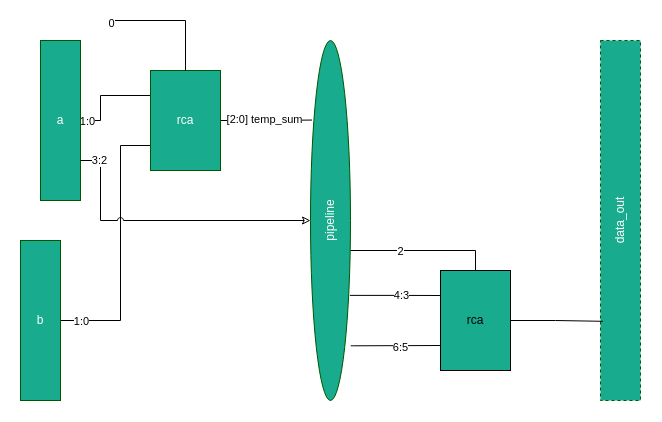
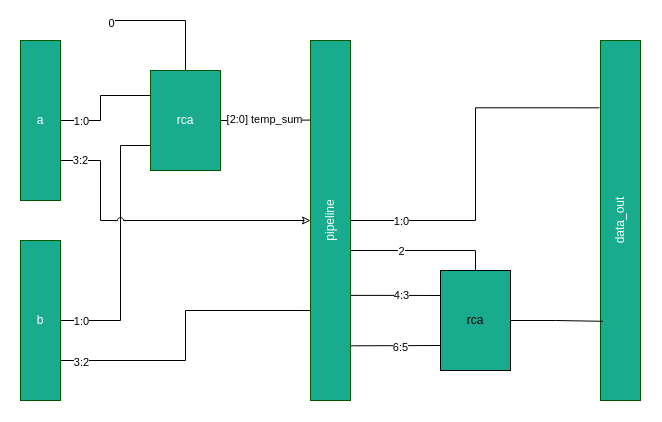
- <mxCell id="4" value="a" style="rounded=0;whiteSpace=wrap;html=1;fillColor=#18AB8E;fontColor=#ffffff;strokeColor=#005700;" parent="1" vertex="1"><mxGeometry x="40" y="40" width="40" height="160" as="geometry" /></mxCell>
+ <mxCell id="4" value="a" style="rounded=0;whiteSpace=wrap;html=1;fillColor=#18AB8E;fontColor=#ffffff;strokeColor=#005700;" parent="1" vertex="1"><mxGeometry x="20" y="40" width="40" height="160" as="geometry" /></mxCell>
+ <mxCell id="13" style="edgeStyle=orthogonalEdgeStyle;rounded=0;orthogonalLoop=1;jettySize=auto;html=1;entryX=-0.027;entryY=0.187;entryDx=0;entryDy=0;entryPerimeter=0;endArrow=none;endFill=0;" parent="1" source="19" target="21" edge="1"><mxGeometry relative="1" as="geometry" /></mxCell>
+ <mxCell id="14" value="1:0" style="edgeLabel;html=1;align=center;verticalAlign=middle;resizable=0;points=[];" parent="13" vertex="1" connectable="0"><mxGeometry x="-0.756" y="1" relative="1" as="geometry"><mxPoint x="6" y="1" as="offset" /></mxGeometry></mxCell>
- <mxCell id="19" value="pipeline" style="ellipse;whiteSpace=wrap;html=1;horizontal=0;fillColor=#18AB8E;fontColor=#ffffff;strokeColor=#005700;" parent="1" vertex="1"><mxGeometry x="310" y="40" width="40" height="360" as="geometry" /></mxCell>
+ <mxCell id="19" value="pipeline" style="rounded=0;whiteSpace=wrap;html=1;horizontal=0;fillColor=#18AB8E;fontColor=#ffffff;strokeColor=#005700;" parent="1" vertex="1"><mxGeometry x="310" y="40" width="40" height="360" as="geometry" /></mxCell>
- <mxCell id="21" value="data_out" style="rounded=0;whiteSpace=wrap;html=1;horizontal=0;fillColor=#18AB8E;fontColor=#ffffff;strokeColor=#005700;dashed=1;" parent="1" vertex="1"><mxGeometry x="600" y="40" width="40" height="360" as="geometry" /></mxCell>
+ <mxCell id="21" value="data_out" style="rounded=0;whiteSpace=wrap;html=1;horizontal=0;fillColor=#18AB8E;fontColor=#ffffff;strokeColor=#005700;" parent="1" vertex="1"><mxGeometry x="600" y="40" width="40" height="360" as="geometry" /></mxCell>
+ <mxCell id="7" style="edgeStyle=orthogonalEdgeStyle;rounded=0;orthogonalLoop=1;jettySize=auto;html=1;entryX=0;entryY=0.75;entryDx=0;entryDy=0;endArrow=none;endFill=0;" parent="1" source="9" target="19" edge="1"><mxGeometry relative="1" as="geometry"><Array as="points"><mxPoint x="185" y="360" /><mxPoint x="185" y="310" /></Array></mxGeometry></mxCell>
+ <mxCell id="8" value="3:2" style="edgeLabel;html=1;align=center;verticalAlign=middle;resizable=0;points=[];" parent="7" vertex="1" connectable="0"><mxGeometry x="-0.784" y="-1" relative="1" as="geometry"><mxPoint x="-12" as="offset" /></mxGeometry></mxCell>
